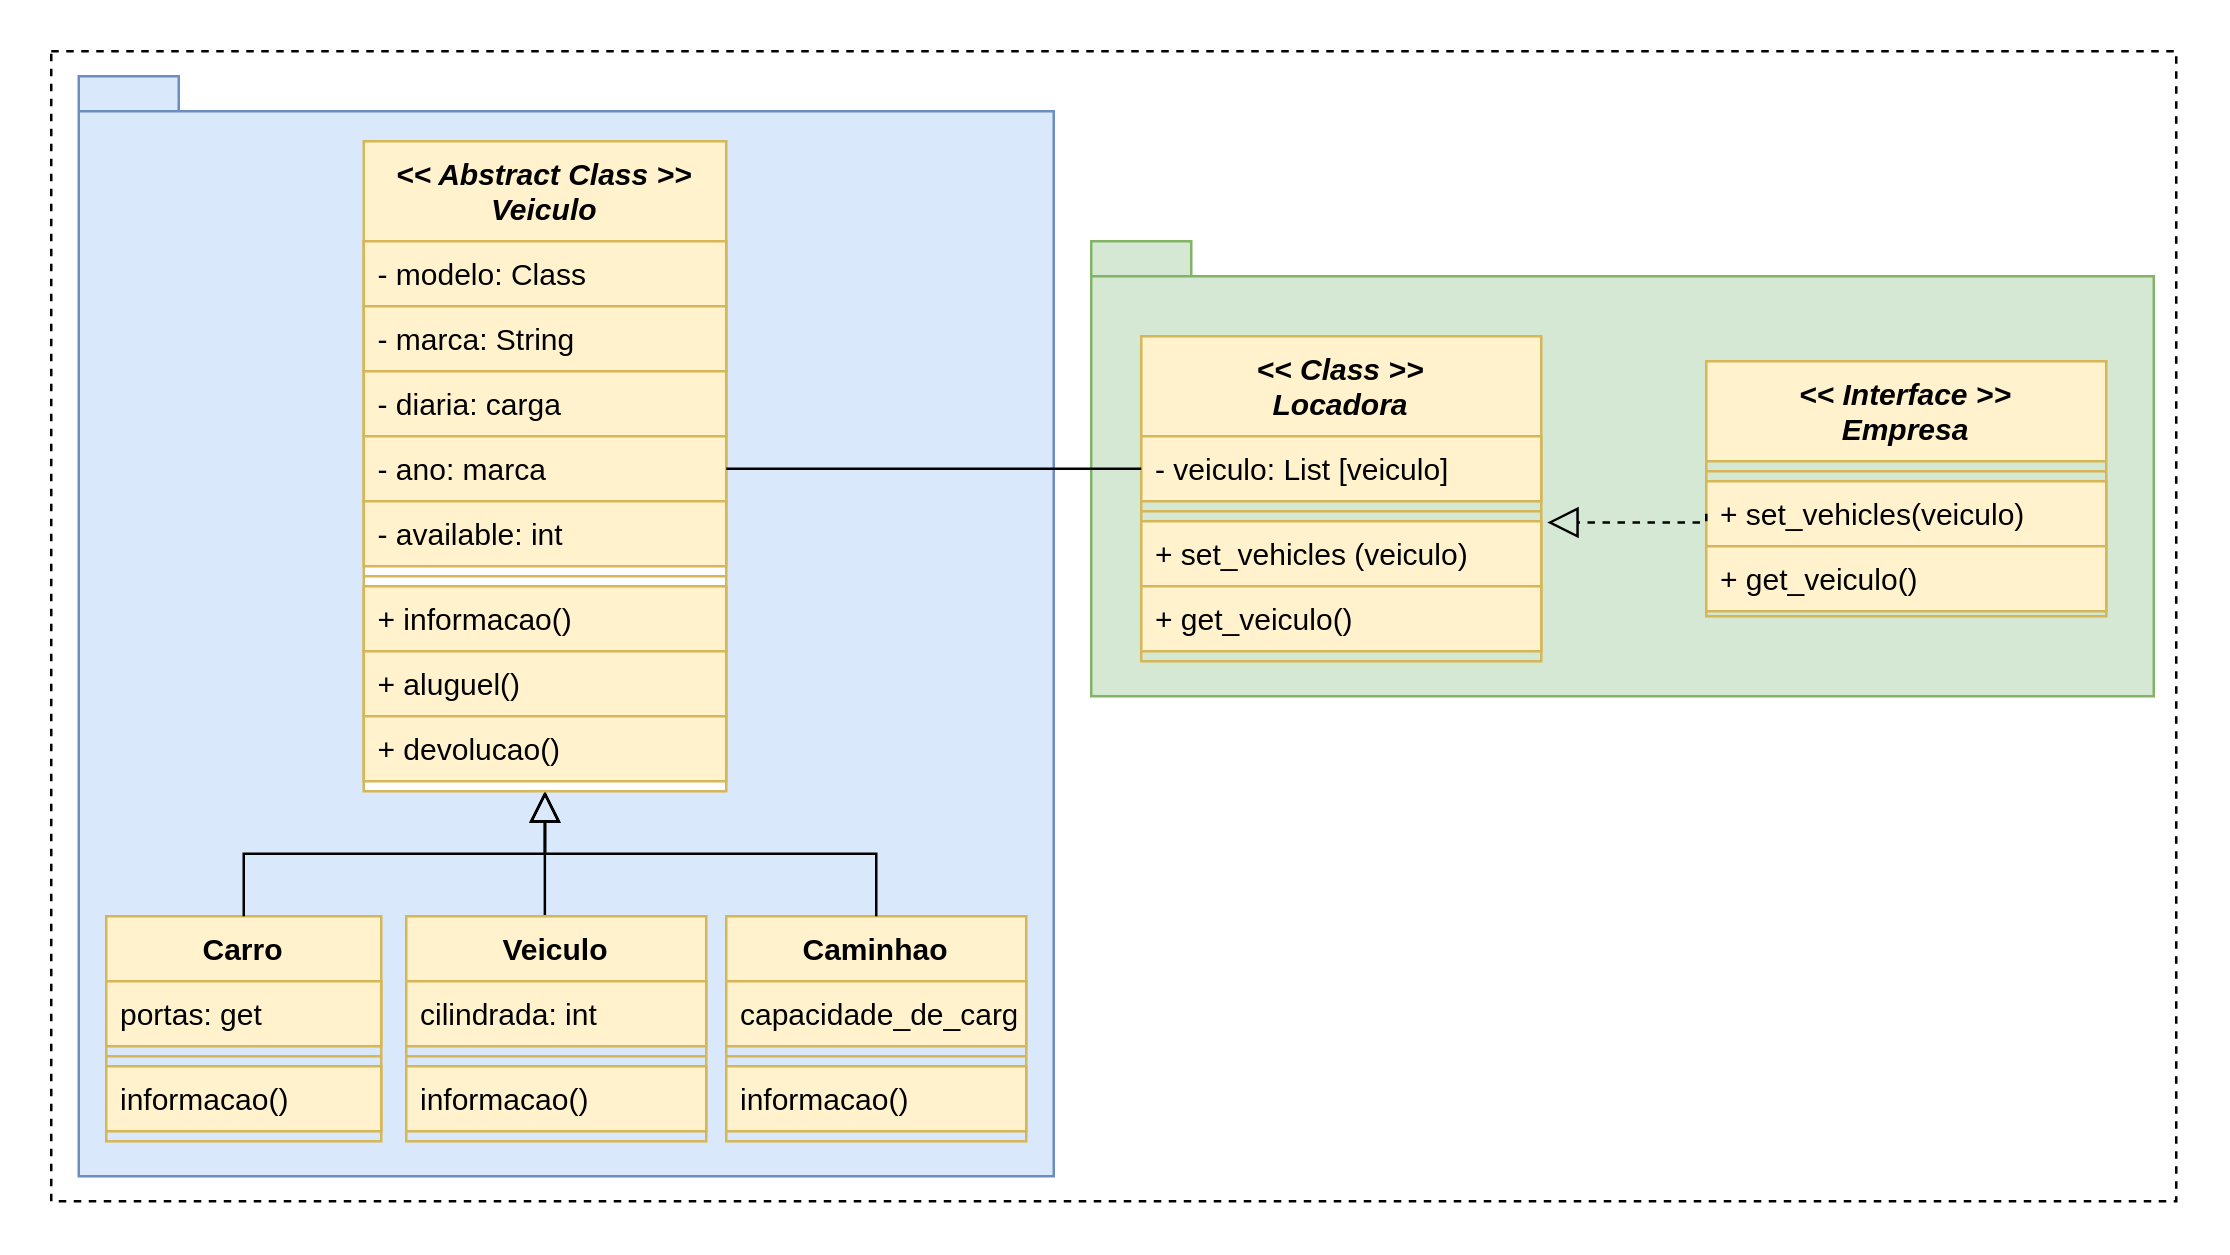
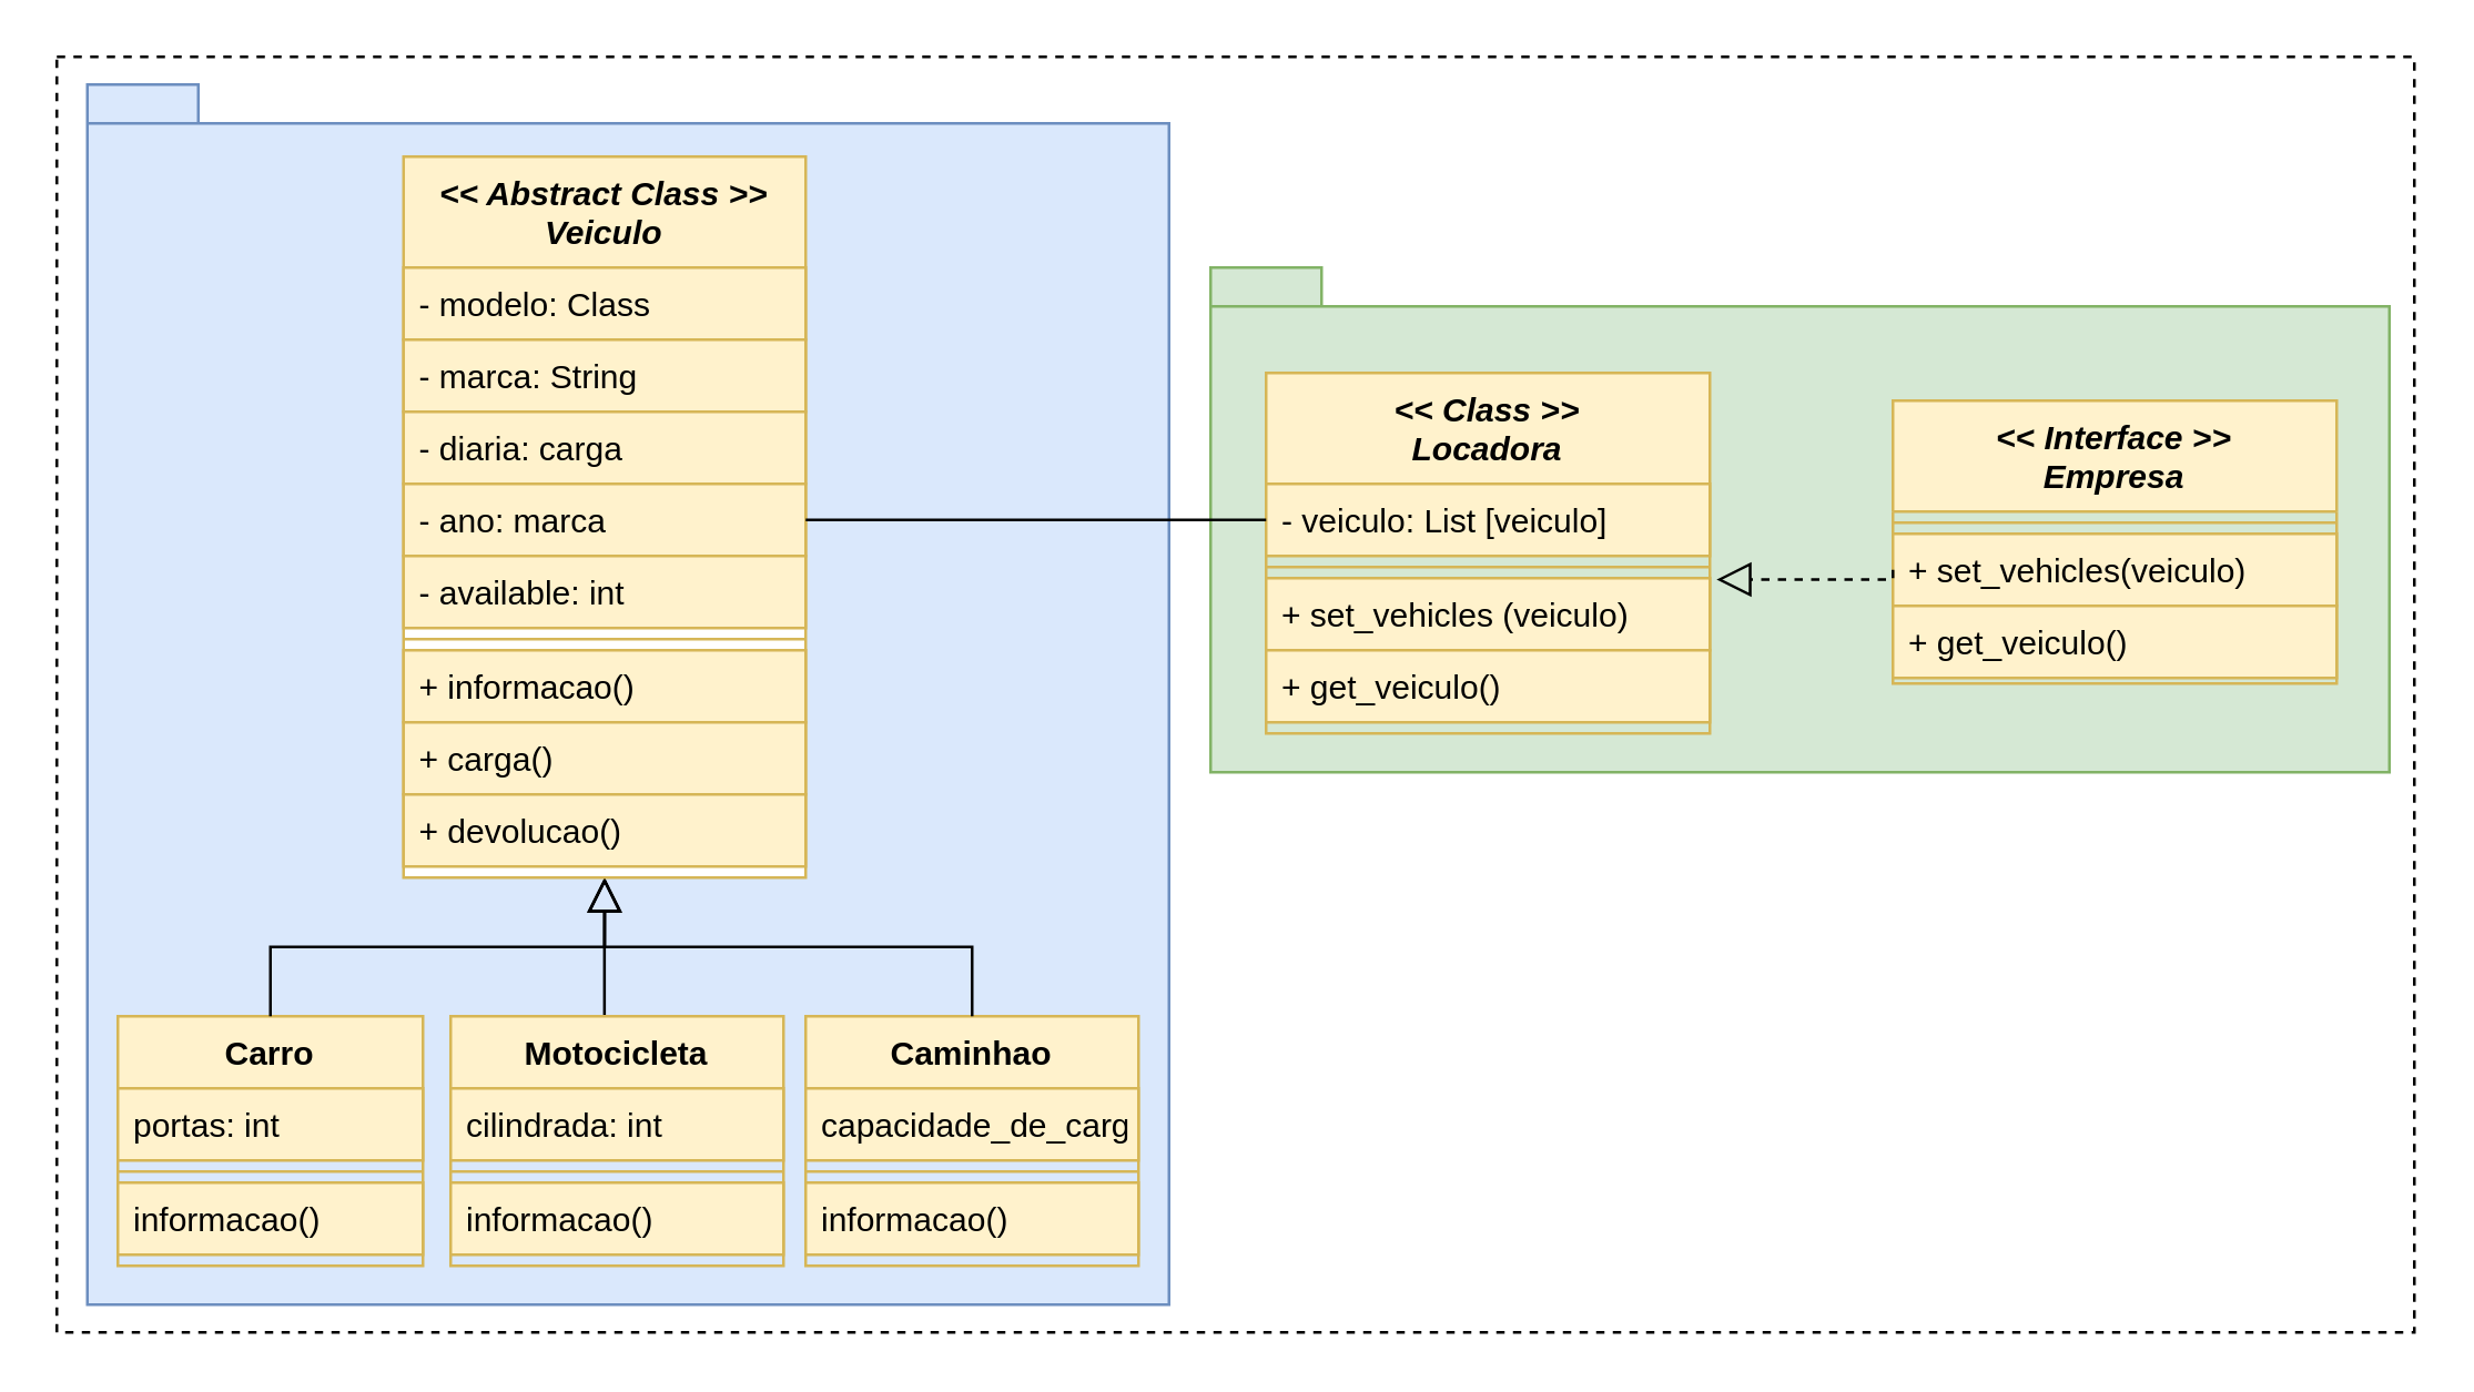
- <mxCell id="38" value="+ aluguel()" style="text;align=left;verticalAlign=top;spacingLeft=4;spacingRight=4;overflow=hidden;rotatable=0;points=[[0,0.5],[1,0.5]];portConstraint=eastwest;fillColor=#fff2cc;strokeColor=#d6b656;" vertex="1" parent="30"><mxGeometry y="204" width="145" height="26" as="geometry" /></mxCell>
+ <mxCell id="38" value="+ carga()" style="text;align=left;verticalAlign=top;spacingLeft=4;spacingRight=4;overflow=hidden;rotatable=0;points=[[0,0.5],[1,0.5]];portConstraint=eastwest;fillColor=#fff2cc;strokeColor=#d6b656;" vertex="1" parent="30"><mxGeometry y="204" width="145" height="26" as="geometry" /></mxCell>
- <mxCell id="16" value="Veiculo" style="swimlane;fontStyle=1;align=center;verticalAlign=top;childLayout=stackLayout;horizontal=1;startSize=26;horizontalStack=0;resizeParent=1;resizeLast=0;collapsible=1;marginBottom=0;rounded=0;shadow=0;strokeWidth=1;fillColor=#fff2cc;strokeColor=#d6b656;" vertex="1" parent="1"><mxGeometry x="162" y="366" width="120" height="90" as="geometry"><mxRectangle x="550" y="140" width="160" height="26" as="alternateBounds" /></mxGeometry></mxCell>
+ <mxCell id="16" value="Motocicleta" style="swimlane;fontStyle=1;align=center;verticalAlign=top;childLayout=stackLayout;horizontal=1;startSize=26;horizontalStack=0;resizeParent=1;resizeLast=0;collapsible=1;marginBottom=0;rounded=0;shadow=0;strokeWidth=1;fillColor=#fff2cc;strokeColor=#d6b656;" vertex="1" parent="1"><mxGeometry x="162" y="366" width="120" height="90" as="geometry"><mxRectangle x="550" y="140" width="160" height="26" as="alternateBounds" /></mxGeometry></mxCell>
- <mxCell id="6" value="portas: get" style="text;align=left;verticalAlign=top;spacingLeft=4;spacingRight=4;overflow=hidden;rotatable=0;points=[[0,0.5],[1,0.5]];portConstraint=eastwest;rounded=0;shadow=0;html=0;fillColor=#fff2cc;strokeColor=#d6b656;" vertex="1" parent="5"><mxGeometry y="26" width="110" height="26" as="geometry" /></mxCell>
+ <mxCell id="6" value="portas: int" style="text;align=left;verticalAlign=top;spacingLeft=4;spacingRight=4;overflow=hidden;rotatable=0;points=[[0,0.5],[1,0.5]];portConstraint=eastwest;rounded=0;shadow=0;html=0;fillColor=#fff2cc;strokeColor=#d6b656;" vertex="1" parent="5"><mxGeometry y="26" width="110" height="26" as="geometry" /></mxCell>
